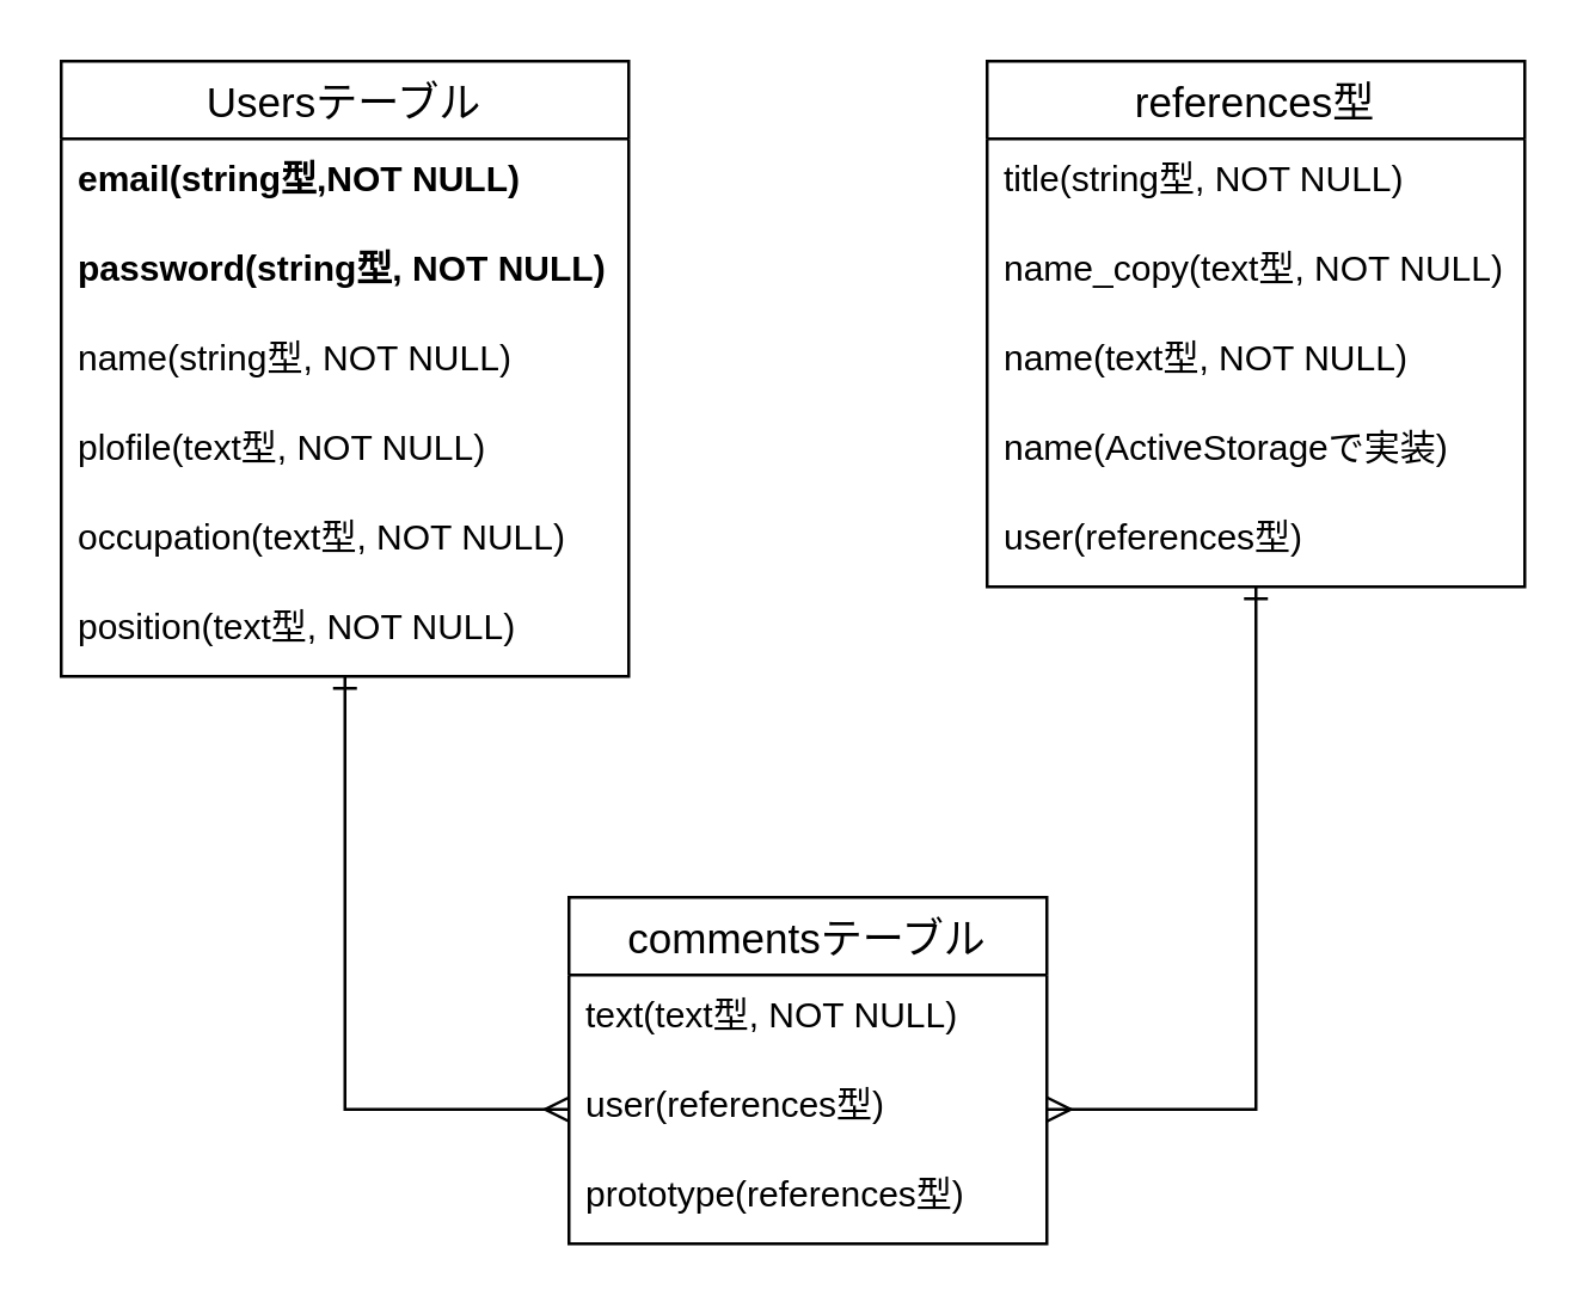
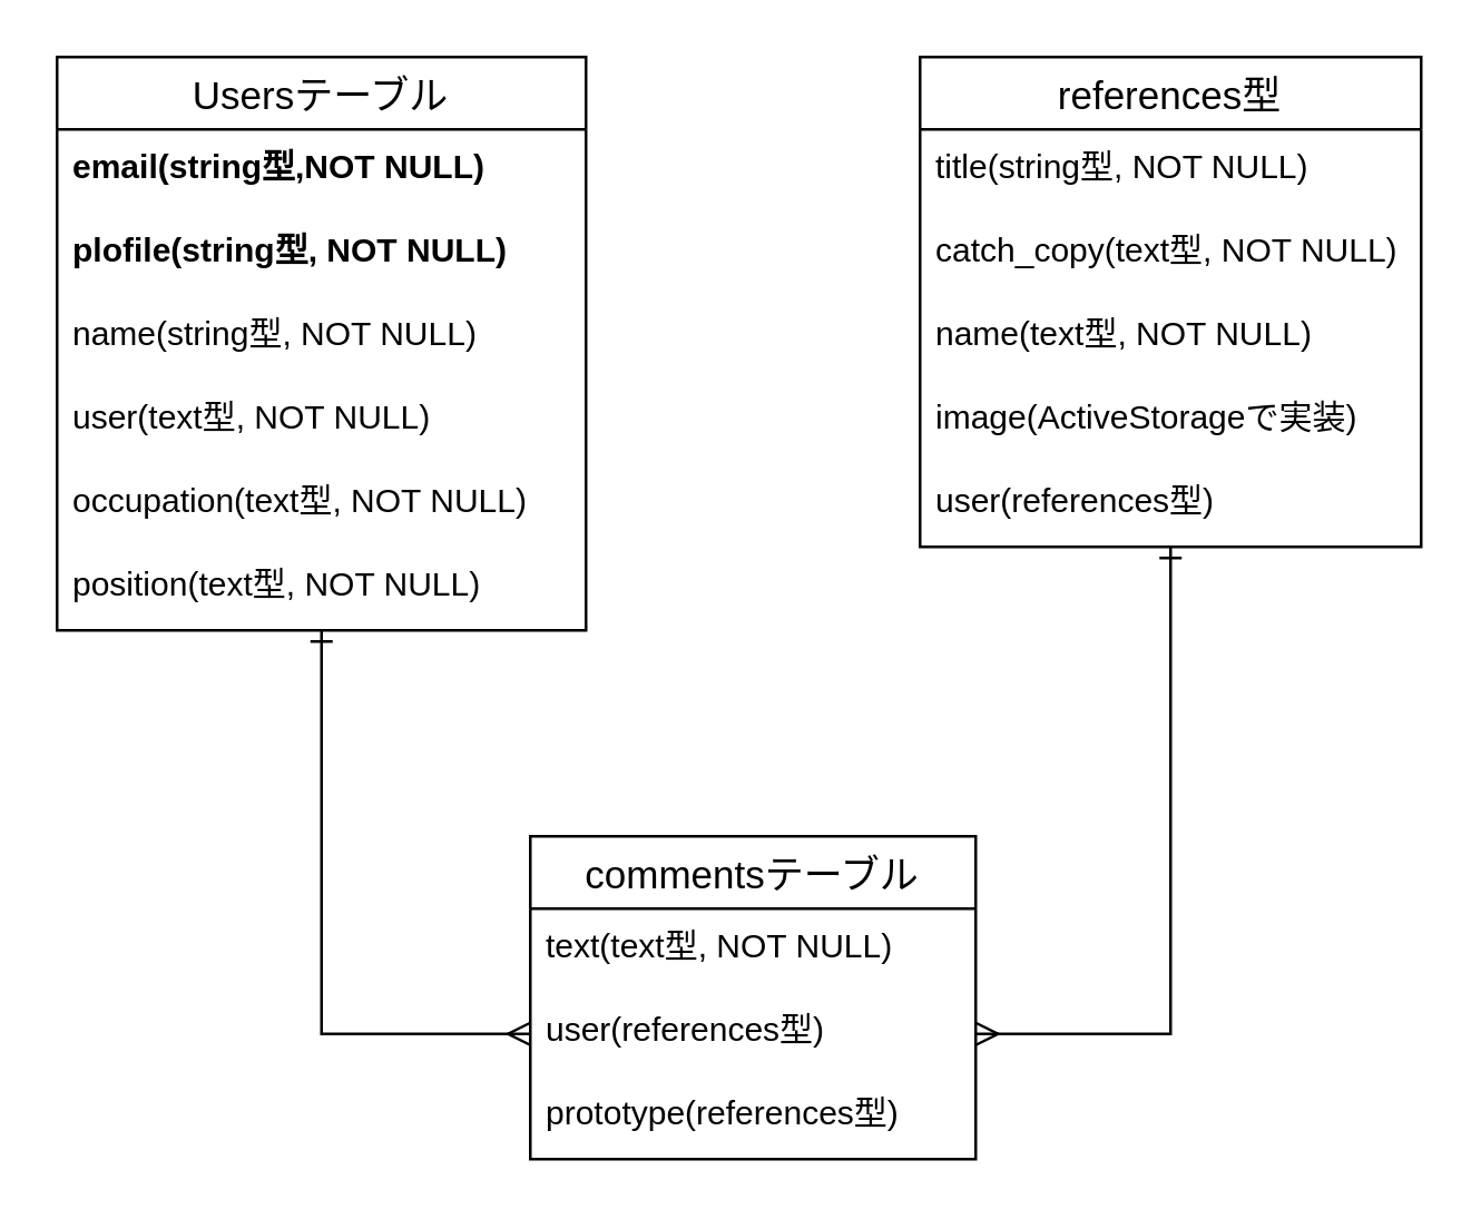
- <mxCell id="5" value="password(string型, NOT NULL)" style="text;strokeColor=none;fillColor=none;spacingLeft=4;spacingRight=4;overflow=hidden;rotatable=0;points=[[0,0.5],[1,0.5]];portConstraint=eastwest;fontSize=12;fontStyle=1" vertex="1" parent="3"><mxGeometry y="56" width="190" height="30" as="geometry" /></mxCell>
+ <mxCell id="5" value="plofile(string型, NOT NULL)" style="text;strokeColor=none;fillColor=none;spacingLeft=4;spacingRight=4;overflow=hidden;rotatable=0;points=[[0,0.5],[1,0.5]];portConstraint=eastwest;fontSize=12;fontStyle=1" vertex="1" parent="3"><mxGeometry y="56" width="190" height="30" as="geometry" /></mxCell>
- <mxCell id="13" value="name_copy(text型, NOT NULL)" style="text;strokeColor=none;fillColor=none;spacingLeft=4;spacingRight=4;overflow=hidden;rotatable=0;points=[[0,0.5],[1,0.5]];portConstraint=eastwest;fontSize=12;" vertex="1" parent="11"><mxGeometry y="56" width="180" height="30" as="geometry" /></mxCell>
+ <mxCell id="13" value="catch_copy(text型, NOT NULL)" style="text;strokeColor=none;fillColor=none;spacingLeft=4;spacingRight=4;overflow=hidden;rotatable=0;points=[[0,0.5],[1,0.5]];portConstraint=eastwest;fontSize=12;" vertex="1" parent="11"><mxGeometry y="56" width="180" height="30" as="geometry" /></mxCell>
- <mxCell id="7" value="plofile(text型, NOT NULL)" style="text;strokeColor=none;fillColor=none;spacingLeft=4;spacingRight=4;overflow=hidden;rotatable=0;points=[[0,0.5],[1,0.5]];portConstraint=eastwest;fontSize=12;" vertex="1" parent="3"><mxGeometry y="116" width="190" height="30" as="geometry" /></mxCell>
+ <mxCell id="7" value="user(text型, NOT NULL)" style="text;strokeColor=none;fillColor=none;spacingLeft=4;spacingRight=4;overflow=hidden;rotatable=0;points=[[0,0.5],[1,0.5]];portConstraint=eastwest;fontSize=12;" vertex="1" parent="3"><mxGeometry y="116" width="190" height="30" as="geometry" /></mxCell>
- <mxCell id="15" value="name(ActiveStorageで実装)" style="text;strokeColor=none;fillColor=none;spacingLeft=4;spacingRight=4;overflow=hidden;rotatable=0;points=[[0,0.5],[1,0.5]];portConstraint=eastwest;fontSize=12;" vertex="1" parent="11"><mxGeometry y="116" width="180" height="30" as="geometry" /></mxCell>
+ <mxCell id="15" value="image(ActiveStorageで実装)" style="text;strokeColor=none;fillColor=none;spacingLeft=4;spacingRight=4;overflow=hidden;rotatable=0;points=[[0,0.5],[1,0.5]];portConstraint=eastwest;fontSize=12;" vertex="1" parent="11"><mxGeometry y="116" width="180" height="30" as="geometry" /></mxCell>
